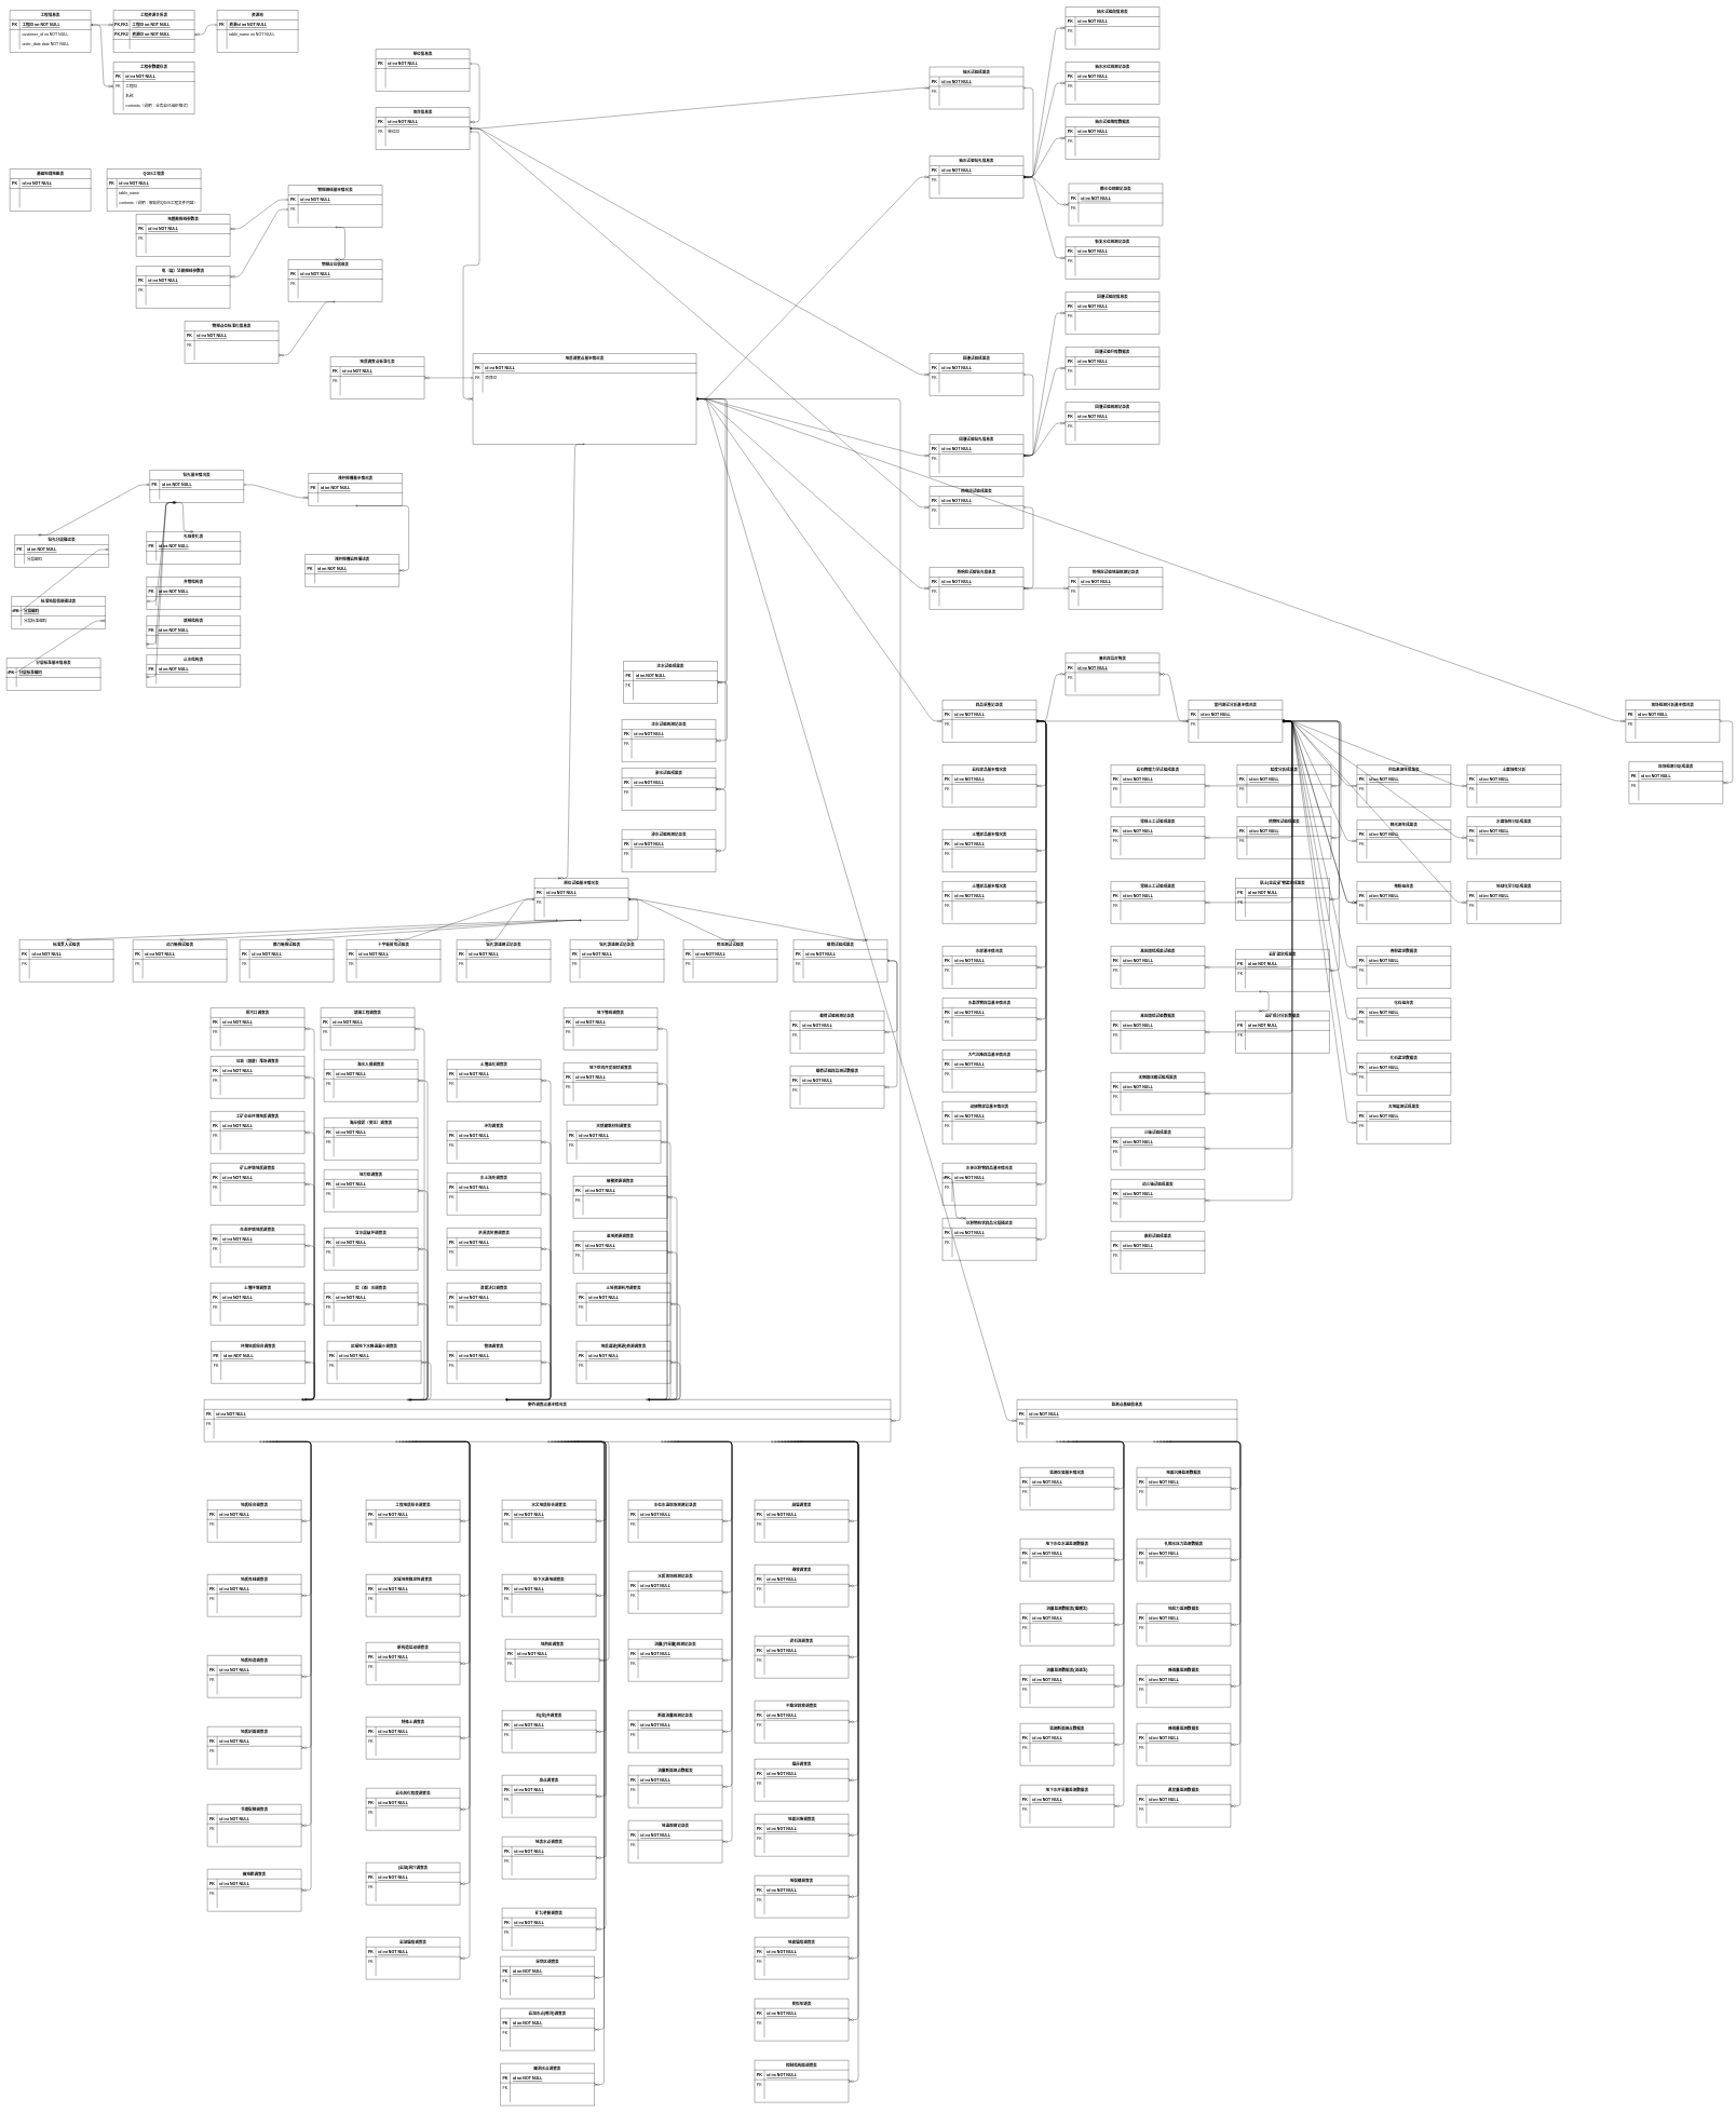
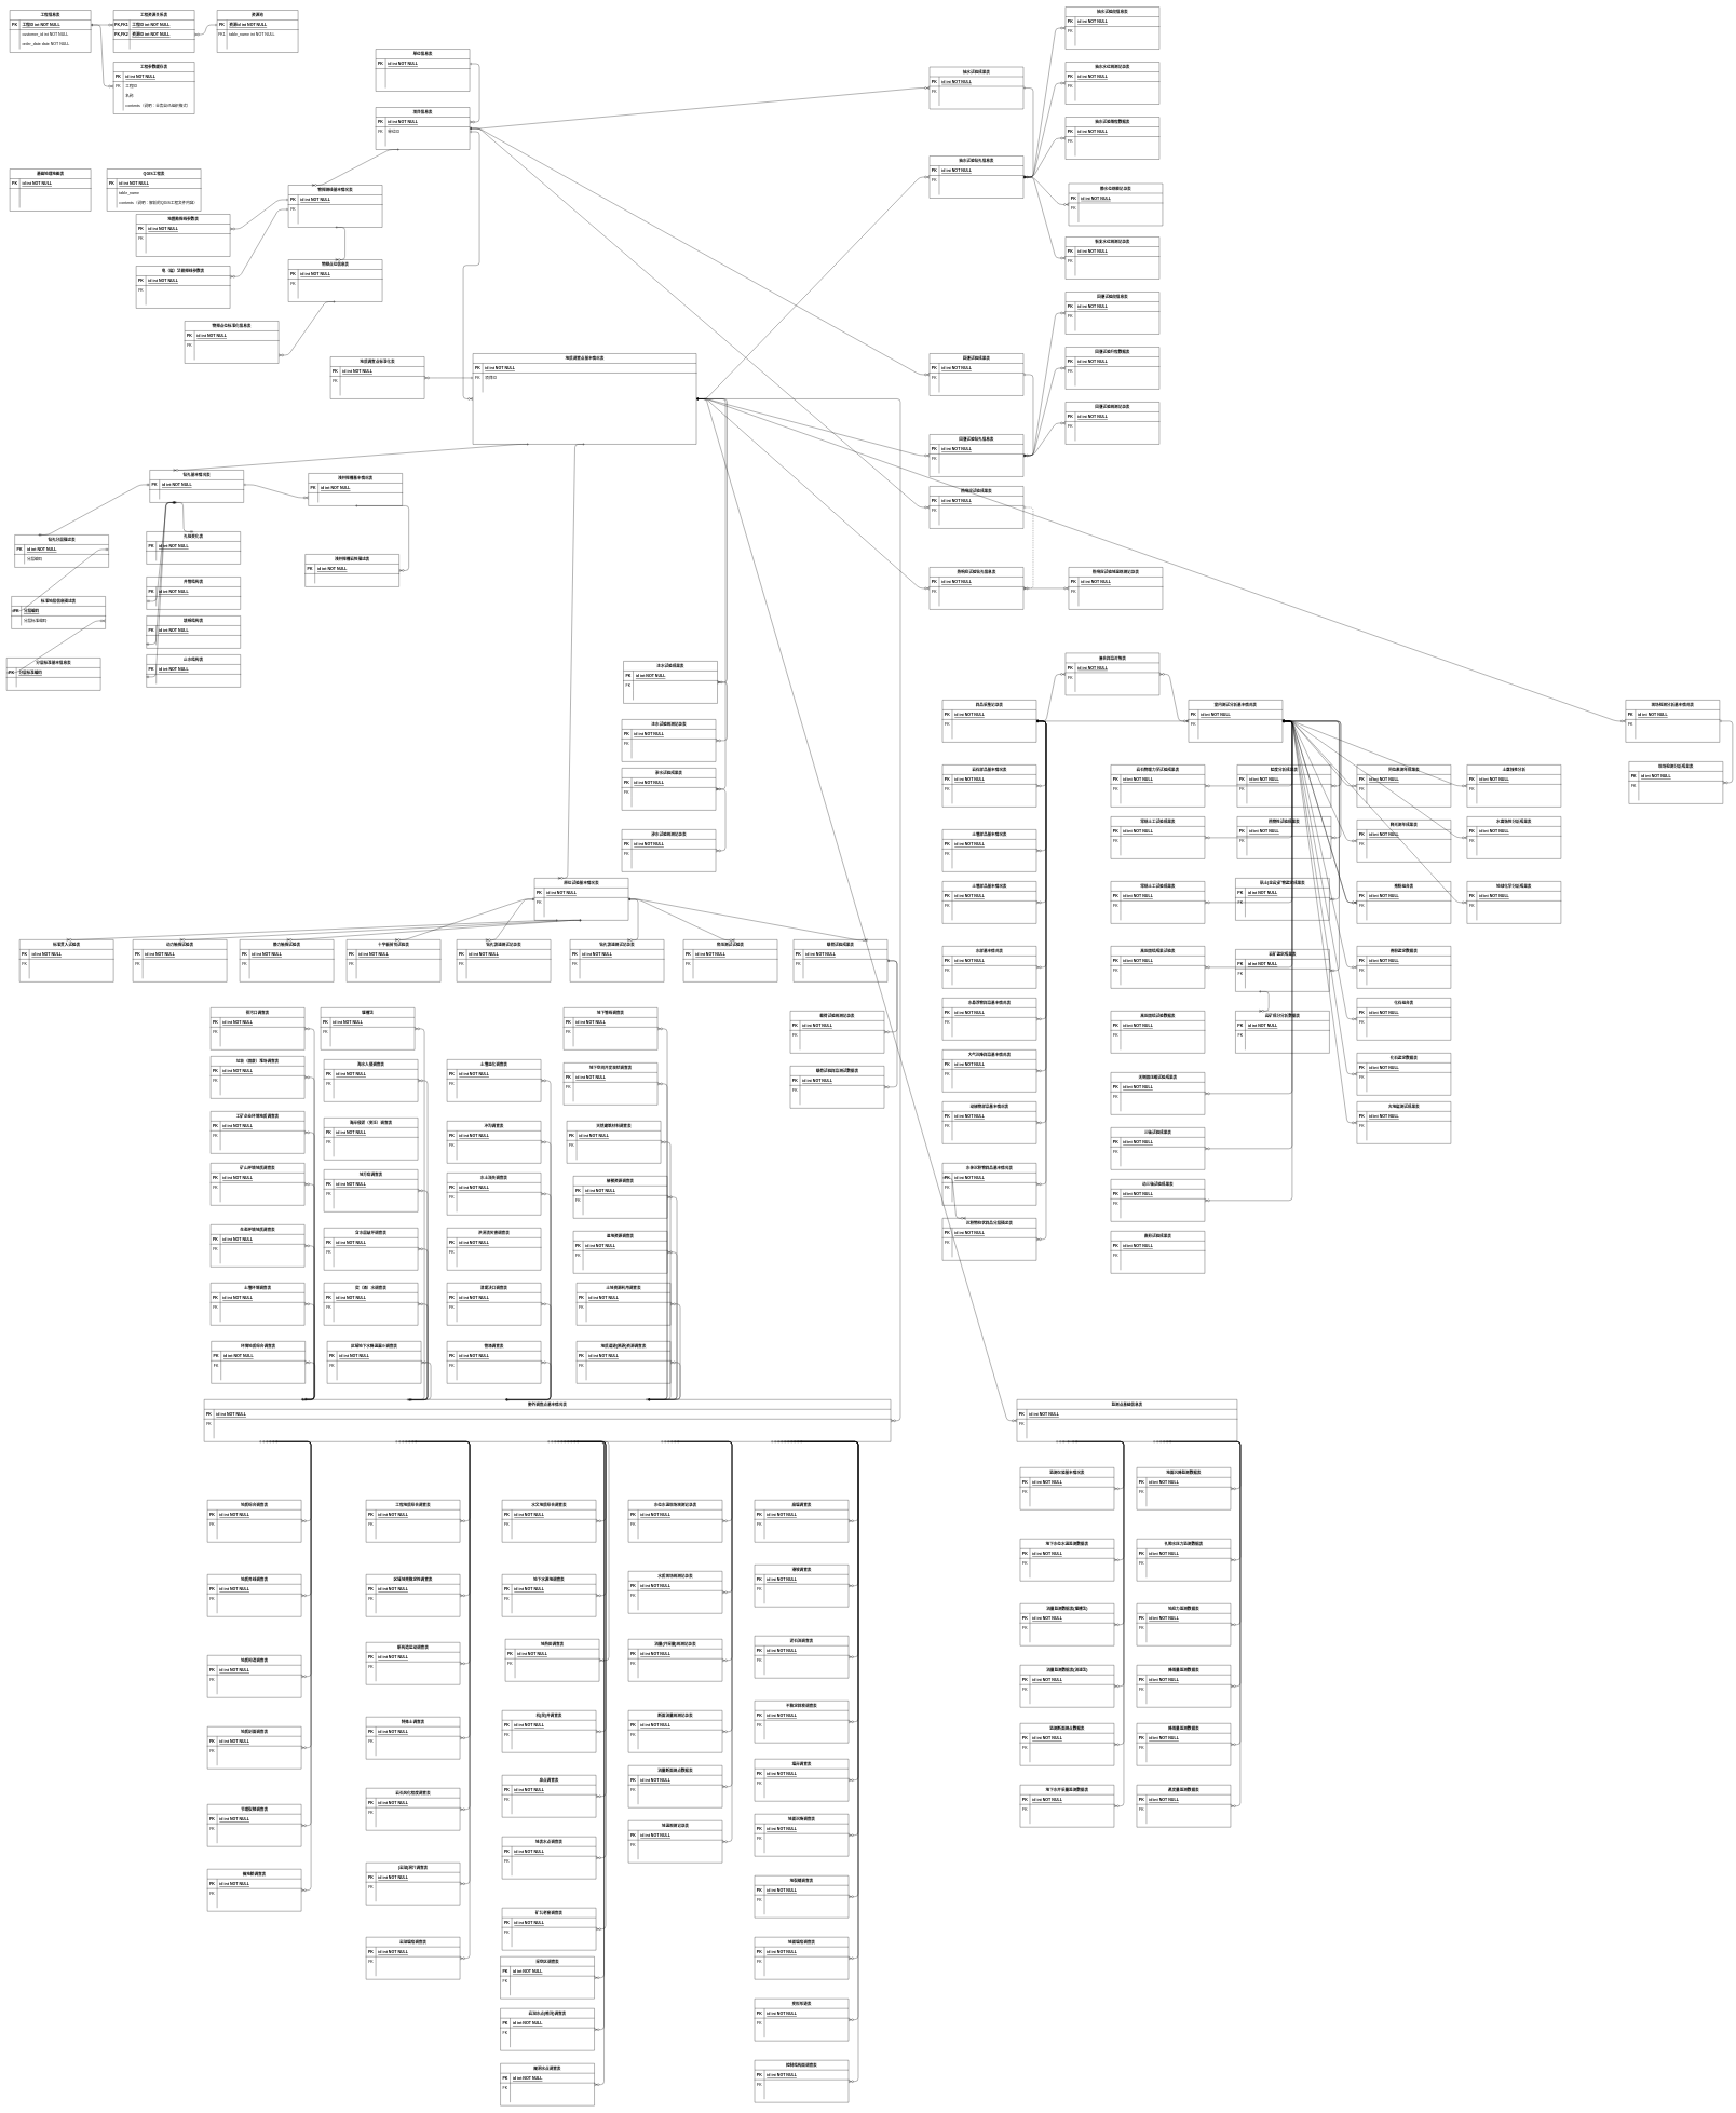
+ <mxCell id="38" value="FK1" style="shape=partialRectangle;overflow=hidden;connectable=0;fillColor=none;top=0;left=0;bottom=0;right=0;" parent="37" vertex="1"><mxGeometry width="30" height="30" as="geometry" /></mxCell>
+ <mxCell id="201" value="" style="edgeStyle=entityRelationEdgeStyle;endArrow=ERzeroToMany;startArrow=ERone;endFill=1;startFill=0;entryX=0.25;entryY=0;entryDx=0;entryDy=0;exitX=0.25;exitY=1;exitDx=0;exitDy=0;" parent="1" source="88" target="191" edge="1"><mxGeometry width="100" height="100" relative="1" as="geometry"><mxPoint x="730" y="460" as="sourcePoint" /><mxPoint x="800" y="650" as="targetPoint" /></mxGeometry></mxCell>
+ <mxCell id="118" value="" style="edgeStyle=entityRelationEdgeStyle;endArrow=ERzeroToMany;startArrow=ERone;endFill=1;startFill=0;exitX=0.25;exitY=1;exitDx=0;exitDy=0;entryX=0.25;entryY=0;entryDx=0;entryDy=0;" parent="1" source="68" target="111" edge="1"><mxGeometry width="100" height="100" relative="1" as="geometry"><mxPoint x="1020" y="605" as="sourcePoint" /><mxPoint x="835" y="640" as="targetPoint" /></mxGeometry></mxCell>
- <mxCell id="575" value="" style="edgeStyle=entityRelationEdgeStyle;endArrow=ERzeroToMany;startArrow=ERone;endFill=1;startFill=0;" parent="1" source="545" target="555" edge="1"><mxGeometry width="100" height="100" relative="1" as="geometry"><mxPoint x="2570" y="1700" as="sourcePoint" /><mxPoint x="2970" y="1980" as="targetPoint" /></mxGeometry></mxCell>
+ <mxCell id="575" value="" style="edgeStyle=entityRelationEdgeStyle;endArrow=ERzeroToMany;startArrow=ERone;endFill=1;startFill=0;dashed=1;" parent="1" source="545" target="555" edge="1"><mxGeometry width="100" height="100" relative="1" as="geometry"><mxPoint x="2570" y="1700" as="sourcePoint" /><mxPoint x="2970" y="1980" as="targetPoint" /></mxGeometry></mxCell>
- <mxCell id="997" value="" style="edgeStyle=entityRelationEdgeStyle;endArrow=ERzeroToMany;startArrow=ERone;endFill=1;startFill=0;" parent="1" source="68" target="579" edge="1"><mxGeometry width="100" height="100" relative="1" as="geometry"><mxPoint x="1990" y="1320" as="sourcePoint" /><mxPoint x="2940" y="1920" as="targetPoint" /></mxGeometry></mxCell>
- <mxCell id="1530" value="填海工程调查表" style="shape=table;startSize=30;container=1;collapsible=1;childLayout=tableLayout;fixedRows=1;rowLines=0;fontStyle=1;align=center;resizeLast=1;" parent="1" vertex="1"><mxGeometry x="990" y="3110" width="290" height="130" as="geometry" /></mxCell>
+ <mxCell id="1530" value="堰槽法" style="shape=table;startSize=30;container=1;collapsible=1;childLayout=tableLayout;fixedRows=1;rowLines=0;fontStyle=1;align=center;resizeLast=1;" parent="1" vertex="1"><mxGeometry x="990" y="3110" width="290" height="130" as="geometry" /></mxCell>
- <mxCell id="976" value="" style="edgeStyle=entityRelationEdgeStyle;endArrow=ERzeroToMany;startArrow=ERone;endFill=1;startFill=0;" parent="1" source="689" target="739" edge="1"><mxGeometry width="100" height="100" relative="1" as="geometry"><mxPoint x="3250" y="2275" as="sourcePoint" /><mxPoint x="3720" y="2275" as="targetPoint" /></mxGeometry></mxCell>
- <mxCell id="1685" value="" style="edgeStyle=entityRelationEdgeStyle;endArrow=ERzeroToMany;startArrow=ERone;endFill=1;startFill=0;exitX=0.439;exitY=-0.003;exitDx=0;exitDy=0;exitPerimeter=0;" parent="1" source="999" target="1560" edge="1"><mxGeometry width="100" height="100" relative="1" as="geometry"><mxPoint x="1380" y="4305" as="sourcePoint" /><mxPoint x="1680" y="4215" as="targetPoint" /></mxGeometry></mxCell>
